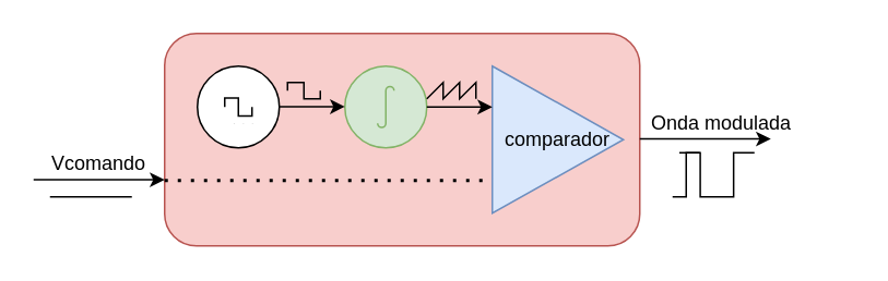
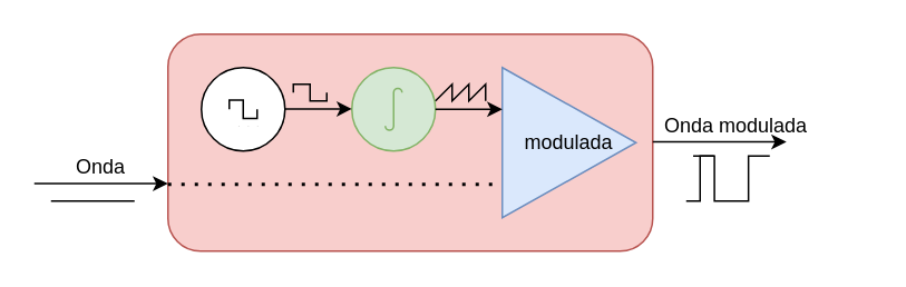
- <mxCell id="3" value="comparador" style="triangle;whiteSpace=wrap;html=1;fillColor=#dae8fc;strokeColor=#6c8ebf;" vertex="1" parent="1"><mxGeometry x="300" y="40" width="80" height="90" as="geometry" /></mxCell>
+ <mxCell id="3" value="modulada" style="triangle;whiteSpace=wrap;html=1;fillColor=#dae8fc;strokeColor=#6c8ebf;" vertex="1" parent="1"><mxGeometry x="300" y="40" width="80" height="90" as="geometry" /></mxCell>
- <mxCell id="12" value="Vcomando" style="text;html=1;strokeColor=none;fillColor=none;align=center;verticalAlign=middle;whiteSpace=wrap;rounded=0;" parent="1" vertex="1"><mxGeometry x="40" y="90" width="40" height="20" as="geometry" /></mxCell>
+ <mxCell id="12" value="Onda" style="text;html=1;strokeColor=none;fillColor=none;align=center;verticalAlign=middle;whiteSpace=wrap;rounded=0;" parent="1" vertex="1"><mxGeometry x="40" y="90" width="40" height="20" as="geometry" /></mxCell>
